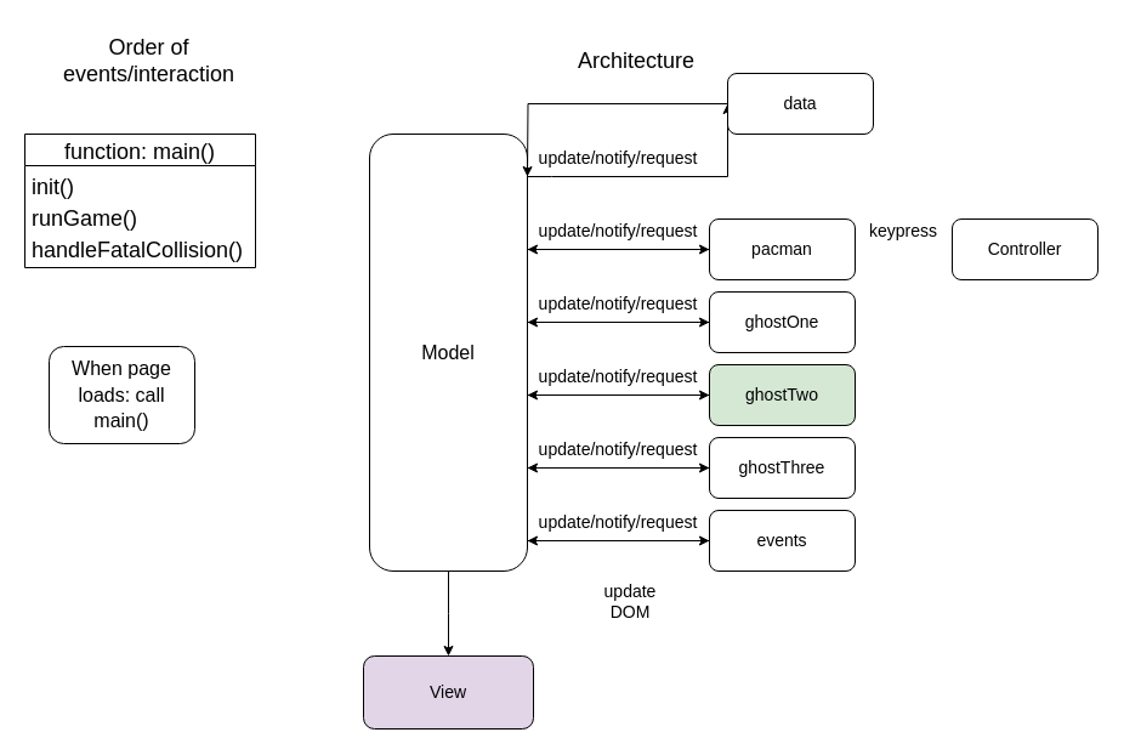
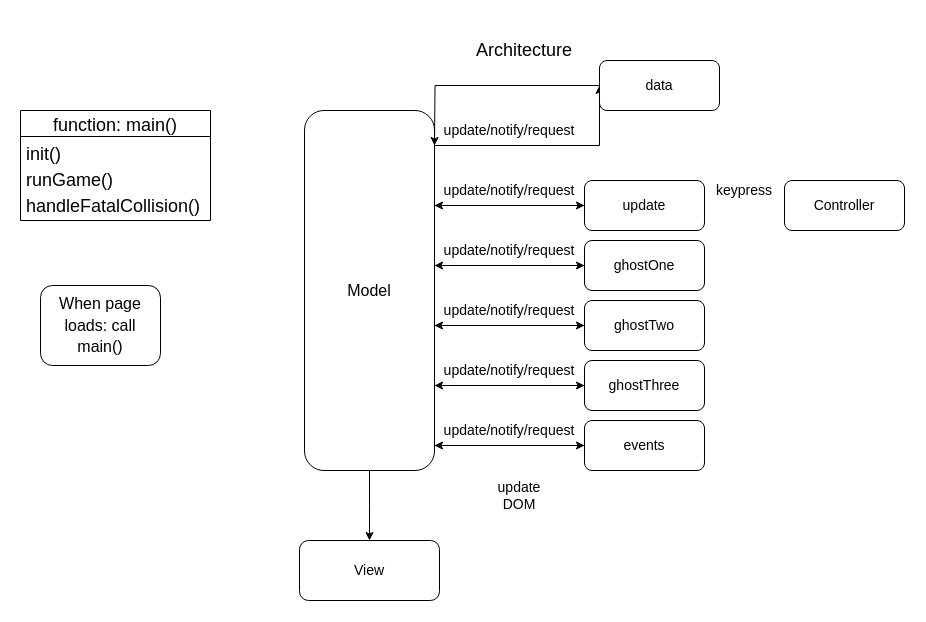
- <mxCell id="33" value="&lt;font style=&quot;font-size: 18px&quot;&gt;Order of events/interaction&lt;/font&gt;" style="text;html=1;strokeColor=none;fillColor=none;align=center;verticalAlign=middle;whiteSpace=wrap;rounded=0;fontSize=14;" vertex="1" parent="1"><mxGeometry x="35" y="20" width="175" height="60" as="geometry" /></mxCell>
- <mxCell id="11" value="pacman" style="rounded=1;whiteSpace=wrap;html=1;fontSize=14;" vertex="1" parent="1"><mxGeometry x="584" y="180" width="120" height="50" as="geometry" /></mxCell>
+ <mxCell id="11" value="update" style="rounded=1;whiteSpace=wrap;html=1;fontSize=14;" vertex="1" parent="1"><mxGeometry x="584" y="180" width="120" height="50" as="geometry" /></mxCell>
- <mxCell id="16" value="ghostTwo" style="rounded=1;whiteSpace=wrap;html=1;fontSize=14;fillColor=#d5e8d4;" vertex="1" parent="1"><mxGeometry x="584" y="300" width="120" height="50" as="geometry" /></mxCell>
+ <mxCell id="16" value="ghostTwo" style="rounded=1;whiteSpace=wrap;html=1;fontSize=14;" vertex="1" parent="1"><mxGeometry x="584" y="300" width="120" height="50" as="geometry" /></mxCell>
- <mxCell id="9" value="View" style="rounded=1;whiteSpace=wrap;html=1;fontSize=14;fillColor=#e1d5e7;" vertex="1" parent="1"><mxGeometry x="299" y="540" width="140" height="60" as="geometry" /></mxCell>
+ <mxCell id="9" value="View" style="rounded=1;whiteSpace=wrap;html=1;fontSize=14;" vertex="1" parent="1"><mxGeometry x="299" y="540" width="140" height="60" as="geometry" /></mxCell>
